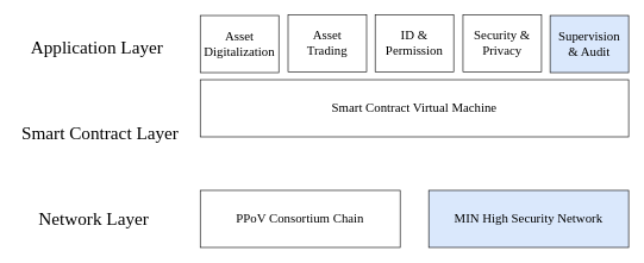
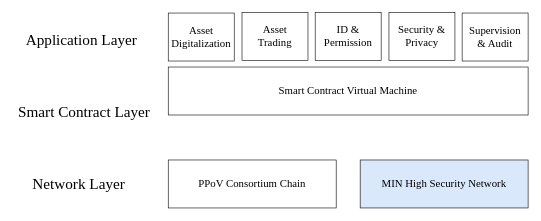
- <mxCell id="9" value="&lt;font face=&quot;Times New Roman&quot;&gt;&lt;span style=&quot;font-size: 18px;&quot;&gt;Supervision&lt;br&gt;&amp;amp; Audit&lt;/span&gt;&lt;/font&gt;" style="rounded=0;whiteSpace=wrap;html=1;fillColor=#dae8fc;" vertex="1" parent="1"><mxGeometry x="770" y="21" width="110" height="80" as="geometry" /></mxCell>
+ <mxCell id="9" value="&lt;font face=&quot;Times New Roman&quot;&gt;&lt;span style=&quot;font-size: 18px;&quot;&gt;Supervision&lt;br&gt;&amp;amp; Audit&lt;/span&gt;&lt;/font&gt;" style="rounded=0;whiteSpace=wrap;html=1;" vertex="1" parent="1"><mxGeometry x="770" y="21" width="110" height="80" as="geometry" /></mxCell>
